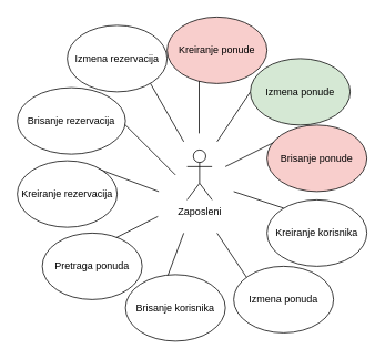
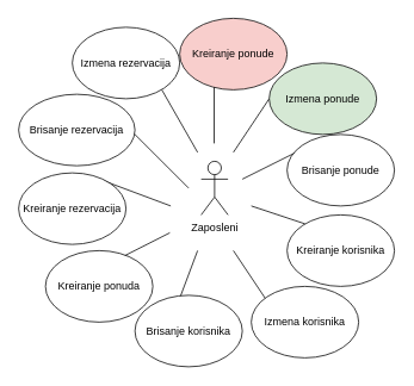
- <mxCell id="8" value="Brisanje ponude" style="ellipse;whiteSpace=wrap;html=1;fillColor=#f8cecc;" vertex="1" parent="1"><mxGeometry x="320" y="150" width="120" height="80" as="geometry" /></mxCell>
+ <mxCell id="8" value="Brisanje ponude" style="ellipse;whiteSpace=wrap;html=1;" vertex="1" parent="1"><mxGeometry x="320" y="150" width="120" height="80" as="geometry" /></mxCell>
- <mxCell id="16" value="Pretraga ponuda" style="ellipse;whiteSpace=wrap;html=1;" vertex="1" parent="1"><mxGeometry x="50" y="280" width="120" height="80" as="geometry" /></mxCell>
+ <mxCell id="16" value="Kreiranje ponuda" style="ellipse;whiteSpace=wrap;html=1;" vertex="1" parent="1"><mxGeometry x="50" y="280" width="120" height="80" as="geometry" /></mxCell>
- <mxCell id="12" value="Izmena ponuda" style="ellipse;whiteSpace=wrap;html=1;" vertex="1" parent="1"><mxGeometry x="280" y="320" width="120" height="80" as="geometry" /></mxCell>
+ <mxCell id="12" value="Izmena korisnika" style="ellipse;whiteSpace=wrap;html=1;" vertex="1" parent="1"><mxGeometry x="280" y="320" width="120" height="80" as="geometry" /></mxCell>
